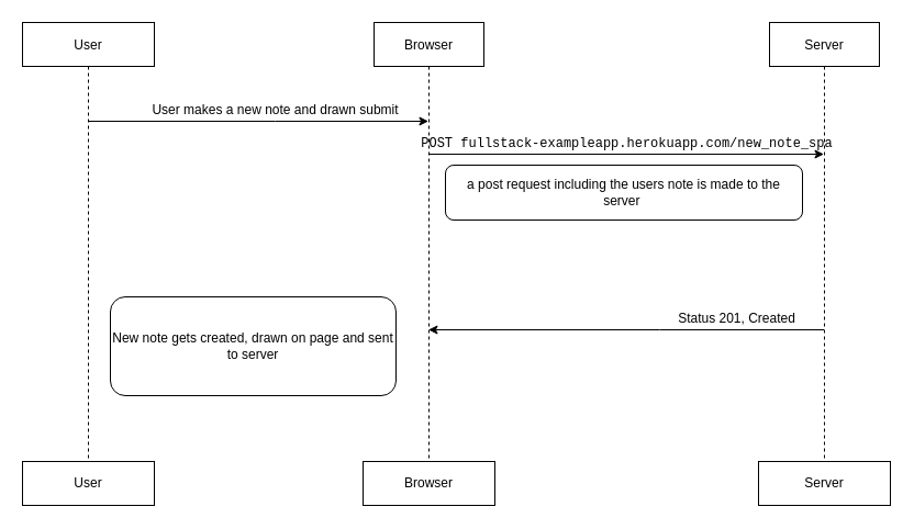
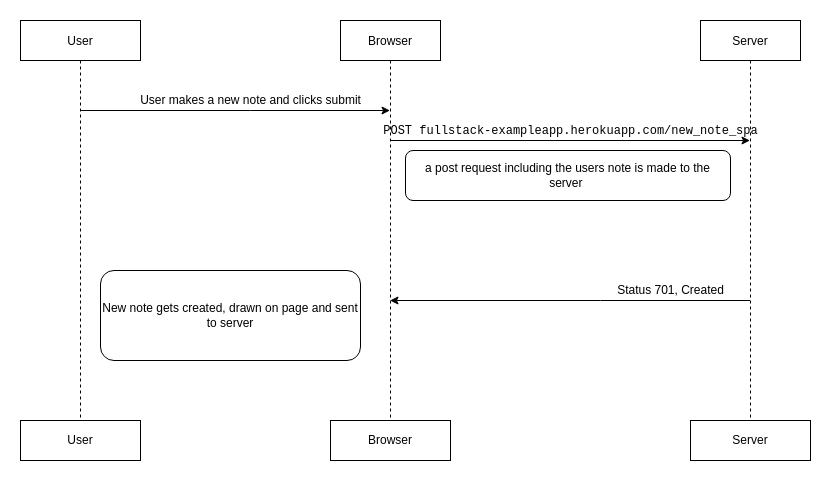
- <mxCell id="6" value="User makes a new note and drawn submit" style="text;html=1;align=center;verticalAlign=middle;resizable=0;points=[];autosize=1;strokeColor=none;fillColor=none;" vertex="1" parent="1"><mxGeometry x="130" y="90" width="240" height="20" as="geometry" /></mxCell>
+ <mxCell id="6" value="User makes a new note and clicks submit" style="text;html=1;align=center;verticalAlign=middle;resizable=0;points=[];autosize=1;strokeColor=none;fillColor=none;" vertex="1" parent="1"><mxGeometry x="130" y="90" width="240" height="20" as="geometry" /></mxCell>
- <mxCell id="16" value="Status 201, Created" style="text;html=1;align=center;verticalAlign=middle;resizable=0;points=[];autosize=1;strokeColor=none;fillColor=none;fontColor=#000000;" vertex="1" parent="1"><mxGeometry x="610" y="280" width="120" height="20" as="geometry" /></mxCell>
+ <mxCell id="16" value="Status 701, Created" style="text;html=1;align=center;verticalAlign=middle;resizable=0;points=[];autosize=1;strokeColor=none;fillColor=none;fontColor=#000000;" vertex="1" parent="1"><mxGeometry x="610" y="280" width="120" height="20" as="geometry" /></mxCell>
